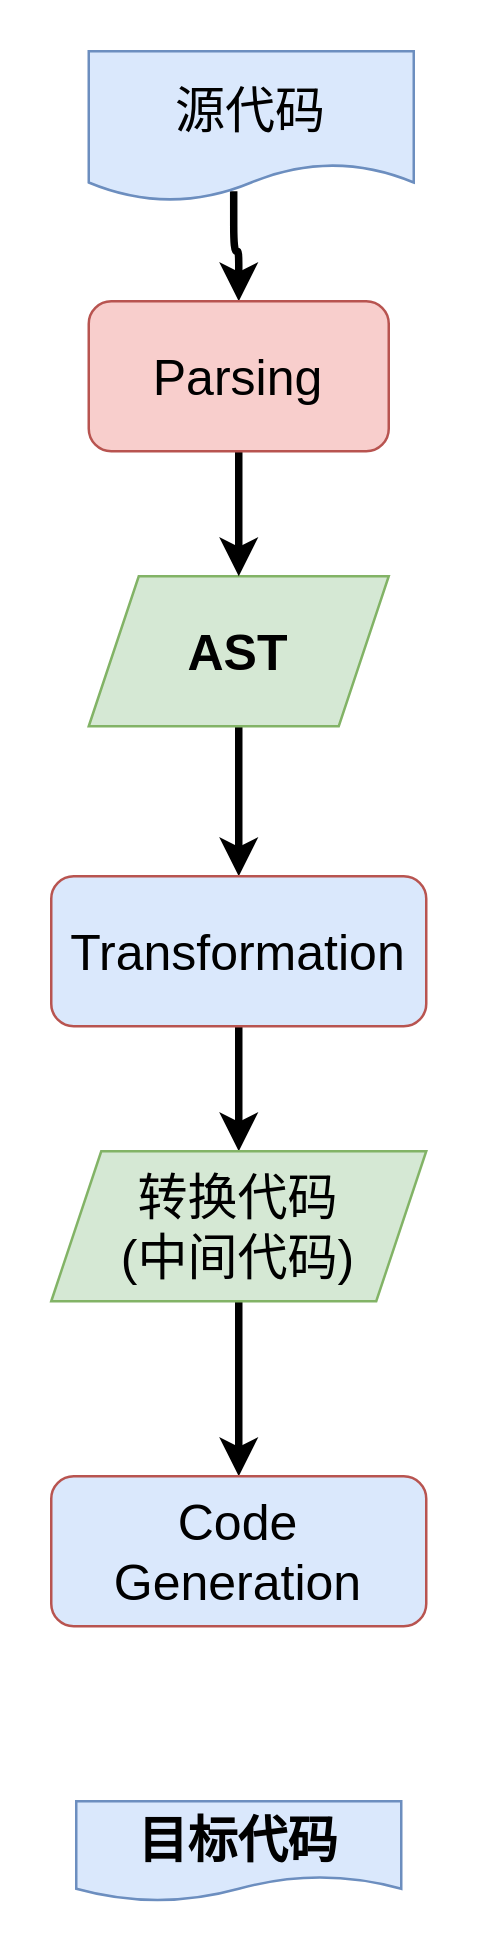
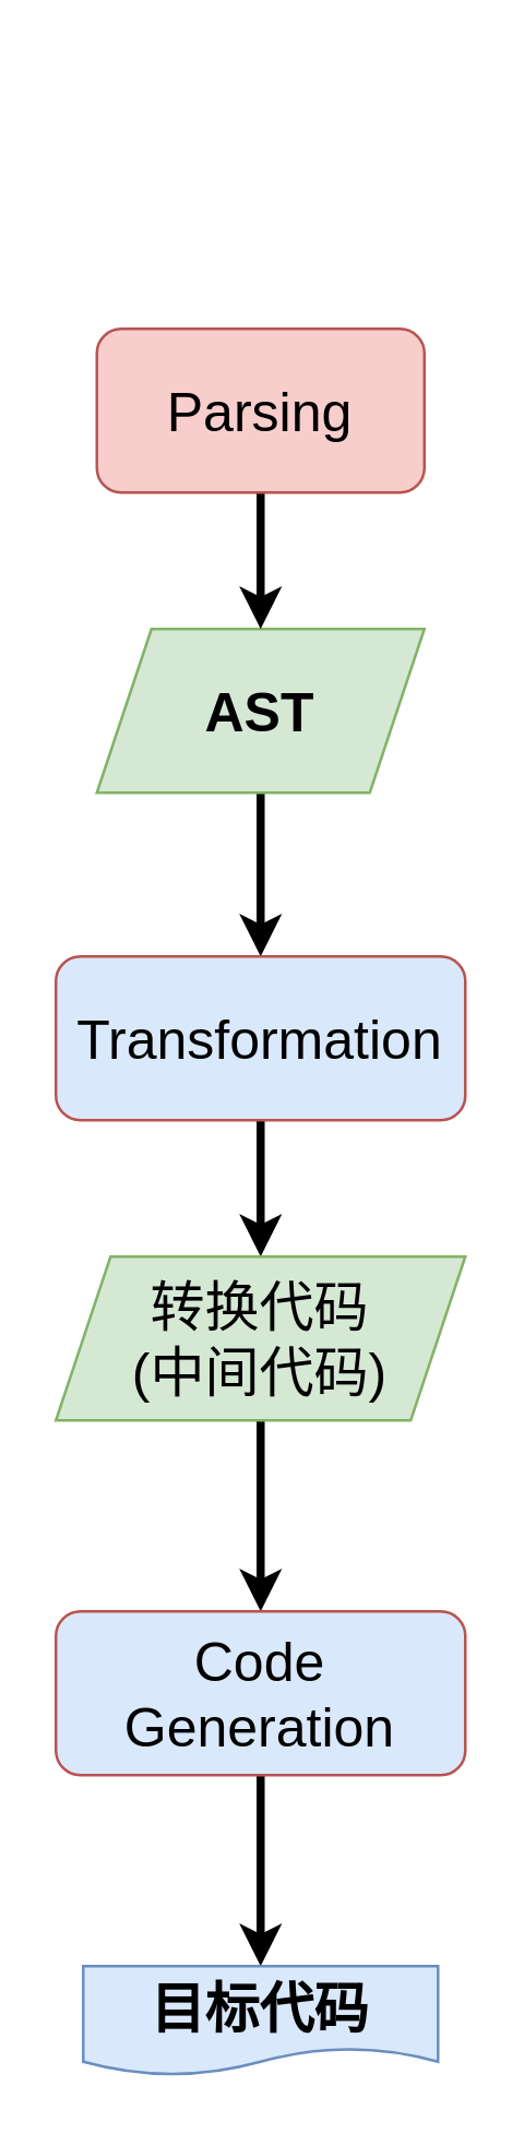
- <mxCell id="3" value="&lt;font style=&quot;font-size: 20px&quot;&gt;源代码&lt;/font&gt;" style="shape=document;whiteSpace=wrap;html=1;boundedLbl=1;fillColor=#dae8fc;strokeColor=#6c8ebf;size=0.25;" vertex="1" parent="1"><mxGeometry x="35" y="20" width="130" height="60" as="geometry" /></mxCell>
- <mxCell id="2" value="" style="edgeStyle=orthogonalEdgeStyle;rounded=1;orthogonalLoop=1;jettySize=auto;html=1;strokeWidth=3;exitX=0.446;exitY=0.933;exitDx=0;exitDy=0;exitPerimeter=0;" edge="1" parent="1" source="3" target="7"><mxGeometry relative="1" as="geometry" /></mxCell>
+ <mxCell id="12" value="" style="edgeStyle=orthogonalEdgeStyle;rounded=1;orthogonalLoop=1;jettySize=auto;html=1;strokeWidth=3;" edge="1" parent="1" source="13" target="14"><mxGeometry relative="1" as="geometry" /></mxCell>
